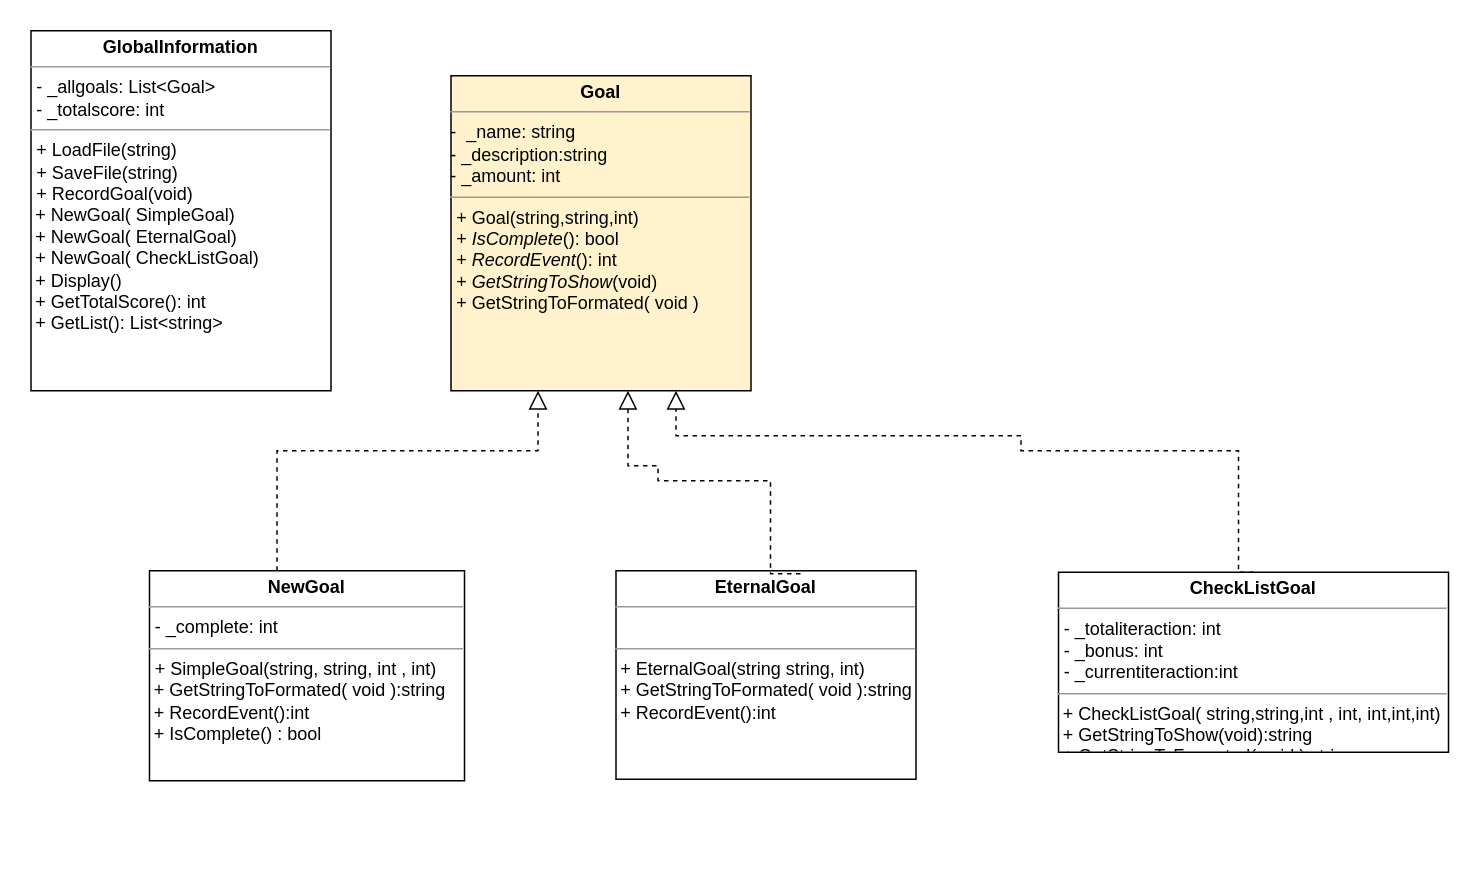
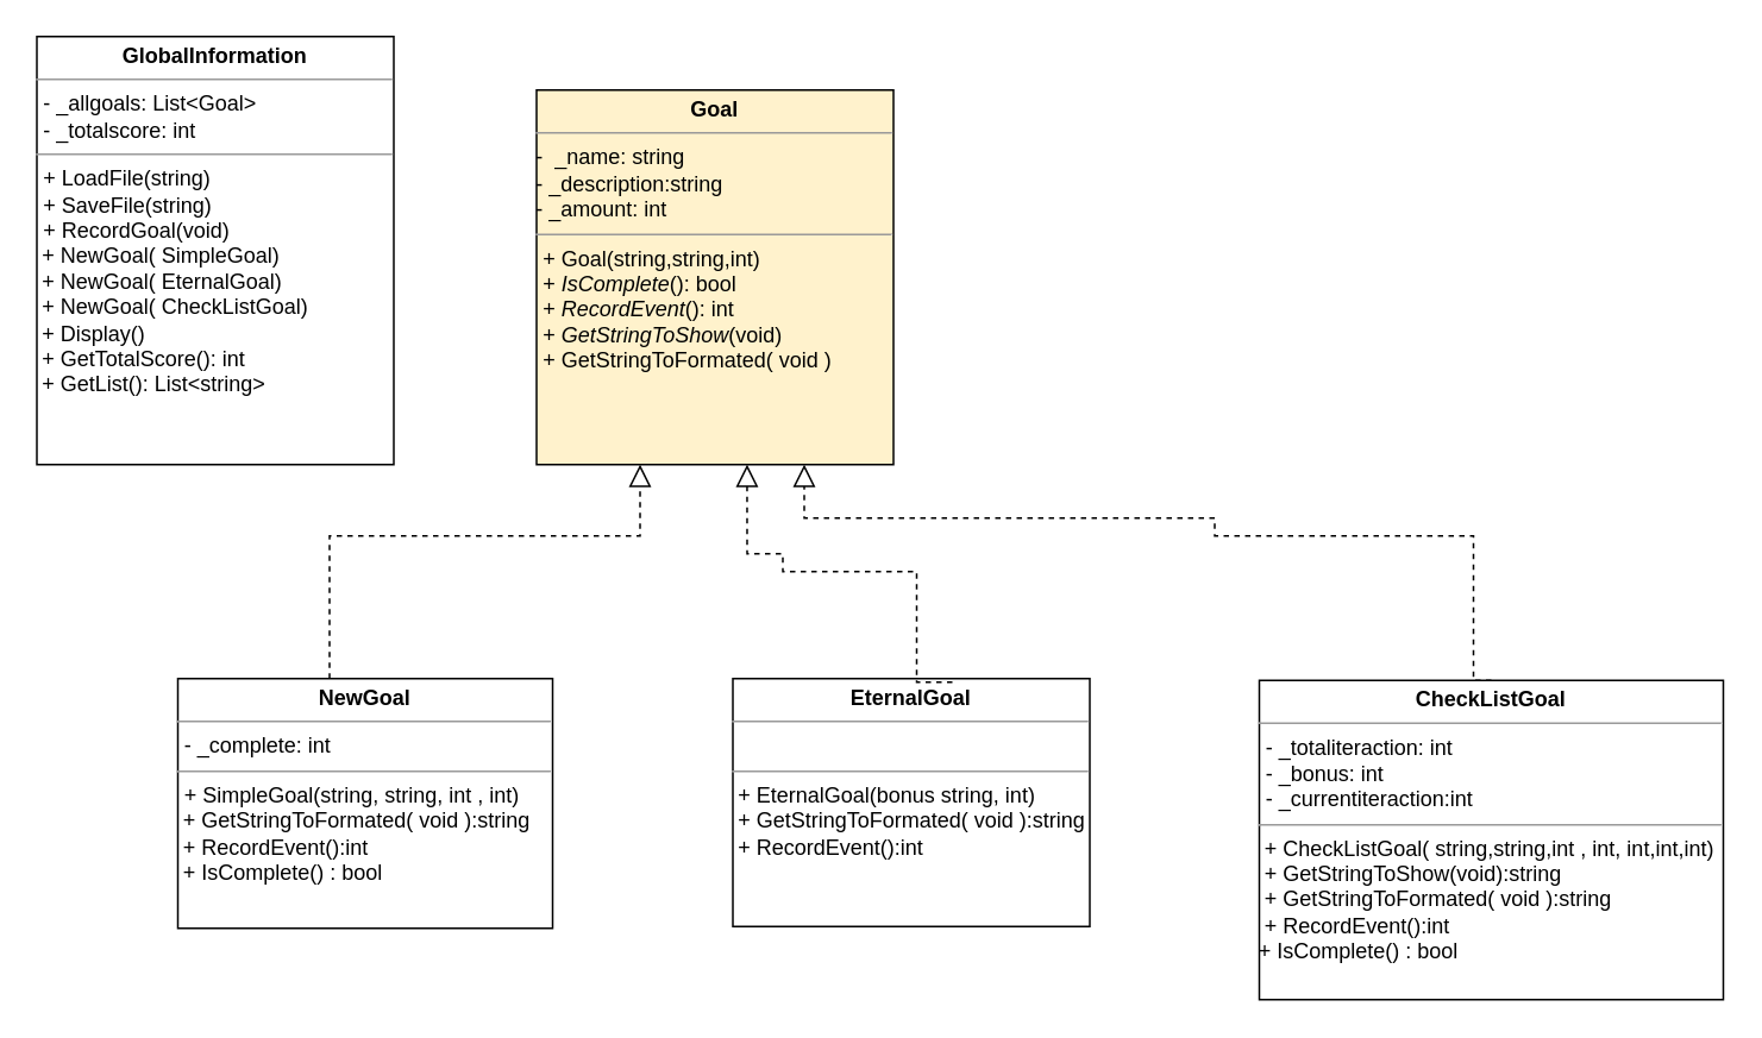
- <mxCell id="4" value="&lt;p style=&quot;margin:0px;margin-top:4px;text-align:center;&quot;&gt;&lt;b&gt;EternalGoal&lt;/b&gt;&lt;/p&gt;&lt;hr size=&quot;1&quot;&gt;&lt;p style=&quot;margin:0px;margin-left:4px;&quot;&gt;&lt;br&gt;&lt;/p&gt;&lt;hr size=&quot;1&quot;&gt;&amp;nbsp;+ EternalGoal(string string, int)&lt;br&gt;&amp;nbsp;+ GetStringToFormated( void ):string&lt;br style=&quot;border-color: var(--border-color);&quot;&gt;&amp;nbsp;+&amp;nbsp;RecordEvent():int&amp;nbsp;&lt;br&gt;&amp;nbsp;" style="verticalAlign=top;align=left;overflow=fill;fontSize=12;fontFamily=Helvetica;html=1;rounded=0;shadow=0;comic=0;labelBackgroundColor=none;strokeWidth=1" parent="1" vertex="1"><mxGeometry x="410" y="380" width="200" height="139" as="geometry" /></mxCell>
+ <mxCell id="4" value="&lt;p style=&quot;margin:0px;margin-top:4px;text-align:center;&quot;&gt;&lt;b&gt;EternalGoal&lt;/b&gt;&lt;/p&gt;&lt;hr size=&quot;1&quot;&gt;&lt;p style=&quot;margin:0px;margin-left:4px;&quot;&gt;&lt;br&gt;&lt;/p&gt;&lt;hr size=&quot;1&quot;&gt;&amp;nbsp;+ EternalGoal(bonus string, int)&lt;br&gt;&amp;nbsp;+ GetStringToFormated( void ):string&lt;br style=&quot;border-color: var(--border-color);&quot;&gt;&amp;nbsp;+&amp;nbsp;RecordEvent():int&amp;nbsp;&lt;br&gt;&amp;nbsp;" style="verticalAlign=top;align=left;overflow=fill;fontSize=12;fontFamily=Helvetica;html=1;rounded=0;shadow=0;comic=0;labelBackgroundColor=none;strokeWidth=1" parent="1" vertex="1"><mxGeometry x="410" y="380" width="200" height="139" as="geometry" /></mxCell>
- <mxCell id="6" value="&lt;p style=&quot;margin:0px;margin-top:4px;text-align:center;&quot;&gt;&lt;b&gt;CheckListGoal&lt;/b&gt;&lt;/p&gt;&lt;hr size=&quot;1&quot;&gt;&lt;p style=&quot;margin:0px;margin-left:4px;&quot;&gt;&lt;span style=&quot;background-color: initial;&quot;&gt;- _totaliteraction: int&lt;/span&gt;&lt;br&gt;&lt;/p&gt;&lt;p style=&quot;margin:0px;margin-left:4px;&quot;&gt;- _bonus: int&lt;/p&gt;&lt;p style=&quot;margin:0px;margin-left:4px;&quot;&gt;- _currentiteraction:int&lt;/p&gt;&lt;hr size=&quot;1&quot;&gt;&amp;nbsp;+ CheckListGoal( string,string,int , int, int,int,int)&lt;br&gt;&amp;nbsp;+ GetStringToShow(void):string&lt;br&gt;&amp;nbsp;+ GetStringToFormated( void ):string&lt;br style=&quot;border-color: var(--border-color);&quot;&gt;&amp;nbsp;+&amp;nbsp;RecordEvent():int&lt;br&gt;+ IsComplete() : bool&lt;br style=&quot;border-color: var(--border-color);&quot;&gt;&amp;nbsp;" style="verticalAlign=top;align=left;overflow=fill;fontSize=12;fontFamily=Helvetica;html=1;rounded=0;shadow=0;comic=0;labelBackgroundColor=none;strokeWidth=1" parent="1" vertex="1"><mxGeometry x="705" y="381" width="260" height="120" as="geometry" /></mxCell>
+ <mxCell id="6" value="&lt;p style=&quot;margin:0px;margin-top:4px;text-align:center;&quot;&gt;&lt;b&gt;CheckListGoal&lt;/b&gt;&lt;/p&gt;&lt;hr size=&quot;1&quot;&gt;&lt;p style=&quot;margin:0px;margin-left:4px;&quot;&gt;&lt;span style=&quot;background-color: initial;&quot;&gt;- _totaliteraction: int&lt;/span&gt;&lt;br&gt;&lt;/p&gt;&lt;p style=&quot;margin:0px;margin-left:4px;&quot;&gt;- _bonus: int&lt;/p&gt;&lt;p style=&quot;margin:0px;margin-left:4px;&quot;&gt;- _currentiteraction:int&lt;/p&gt;&lt;hr size=&quot;1&quot;&gt;&amp;nbsp;+ CheckListGoal( string,string,int , int, int,int,int)&lt;br&gt;&amp;nbsp;+ GetStringToShow(void):string&lt;br&gt;&amp;nbsp;+ GetStringToFormated( void ):string&lt;br style=&quot;border-color: var(--border-color);&quot;&gt;&amp;nbsp;+&amp;nbsp;RecordEvent():int&lt;br&gt;+ IsComplete() : bool&lt;br style=&quot;border-color: var(--border-color);&quot;&gt;&amp;nbsp;" style="verticalAlign=top;align=left;overflow=fill;fontSize=12;fontFamily=Helvetica;html=1;rounded=0;shadow=0;comic=0;labelBackgroundColor=none;strokeWidth=1" parent="1" vertex="1"><mxGeometry x="705" y="381" width="260" height="179" as="geometry" /></mxCell>
